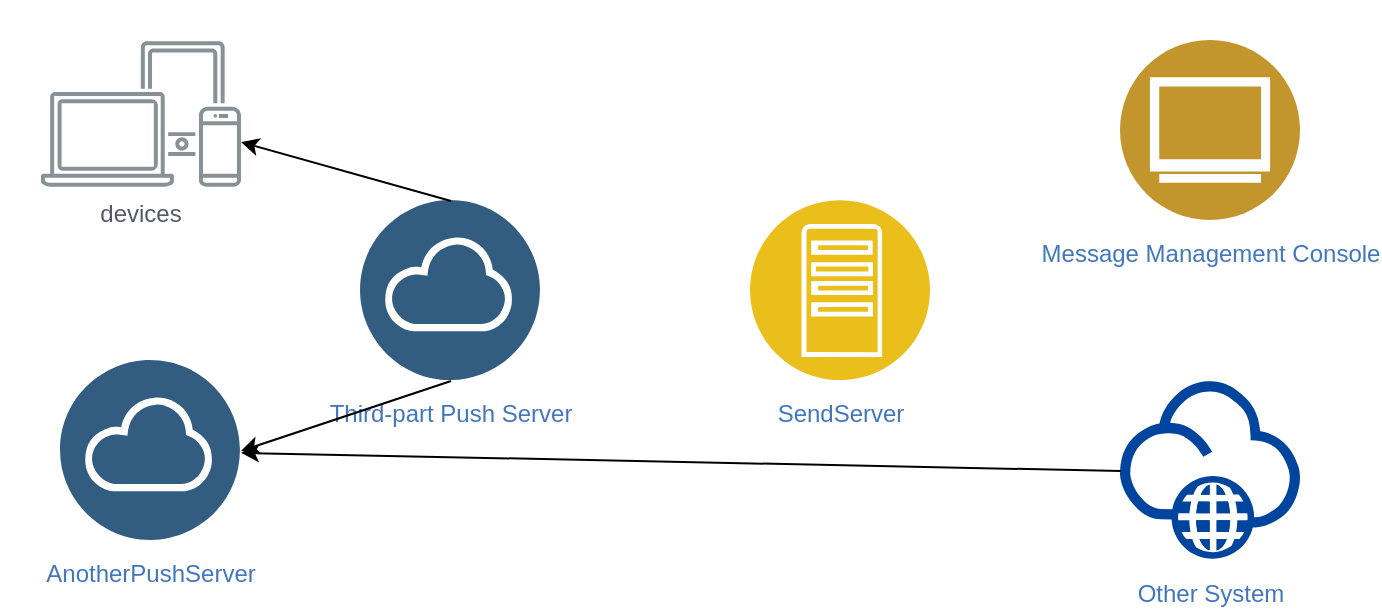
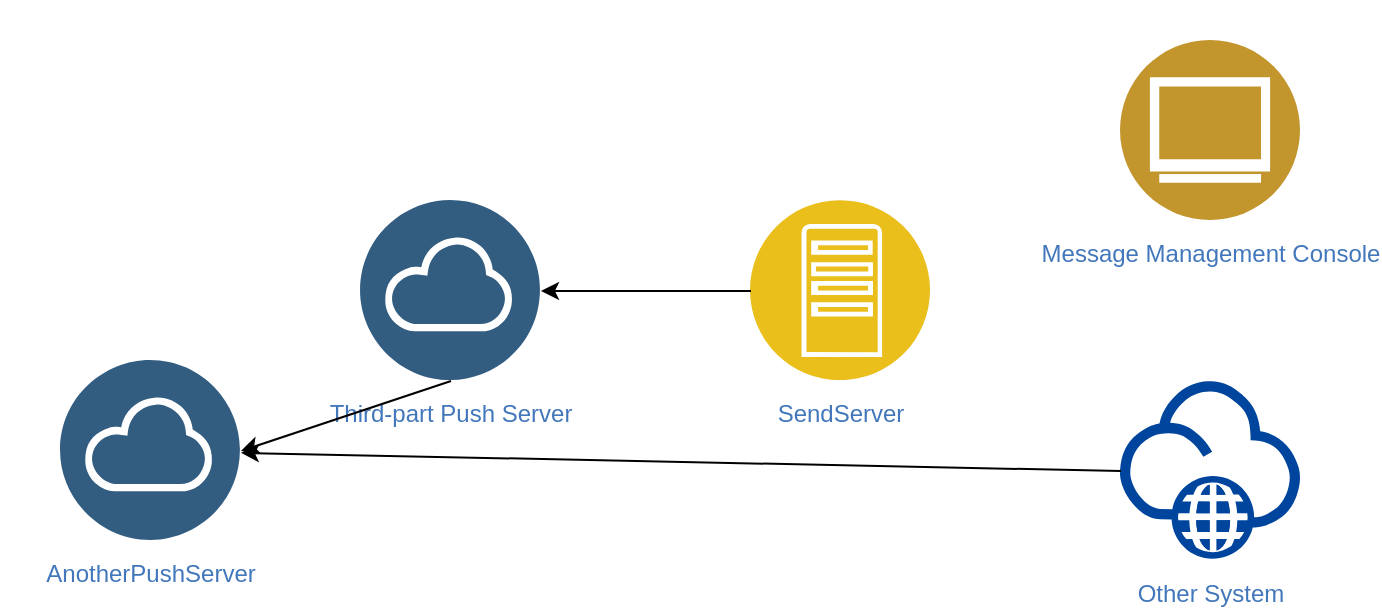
- <mxCell id="8" value="devices" style="outlineConnect=0;gradientColor=none;fontColor=#545B64;strokeColor=none;fillColor=#879196;dashed=0;verticalLabelPosition=bottom;verticalAlign=top;align=center;html=1;fontSize=12;fontStyle=0;aspect=fixed;shape=mxgraph.aws4.illustration_devices;pointerEvents=1" vertex="1" parent="1"><mxGeometry y="20" width="100" height="73" as="geometry" x="20" /></mxCell>
- <mxCell id="10" value="" style="endArrow=classic;html=1;exitX=0.5;exitY=0;exitDx=0;exitDy=0;" edge="1" parent="1" source="3" target="8"><mxGeometry width="50" height="50" relative="1" as="geometry"><mxPoint x="232.5" y="64.5" as="sourcePoint" /><mxPoint x="127.5" y="64.5" as="targetPoint" /></mxGeometry></mxCell>
+ <mxCell id="7" value="" style="endArrow=classic;html=1;entryX=1;entryY=0.5;entryDx=0;entryDy=0;exitX=0;exitY=0.5;exitDx=0;exitDy=0;" edge="1" parent="1" source="2" target="3"><mxGeometry width="50" height="50" relative="1" as="geometry"><mxPoint x="320" y="240" as="sourcePoint" /><mxPoint x="370" y="190" as="targetPoint" /></mxGeometry></mxCell>
